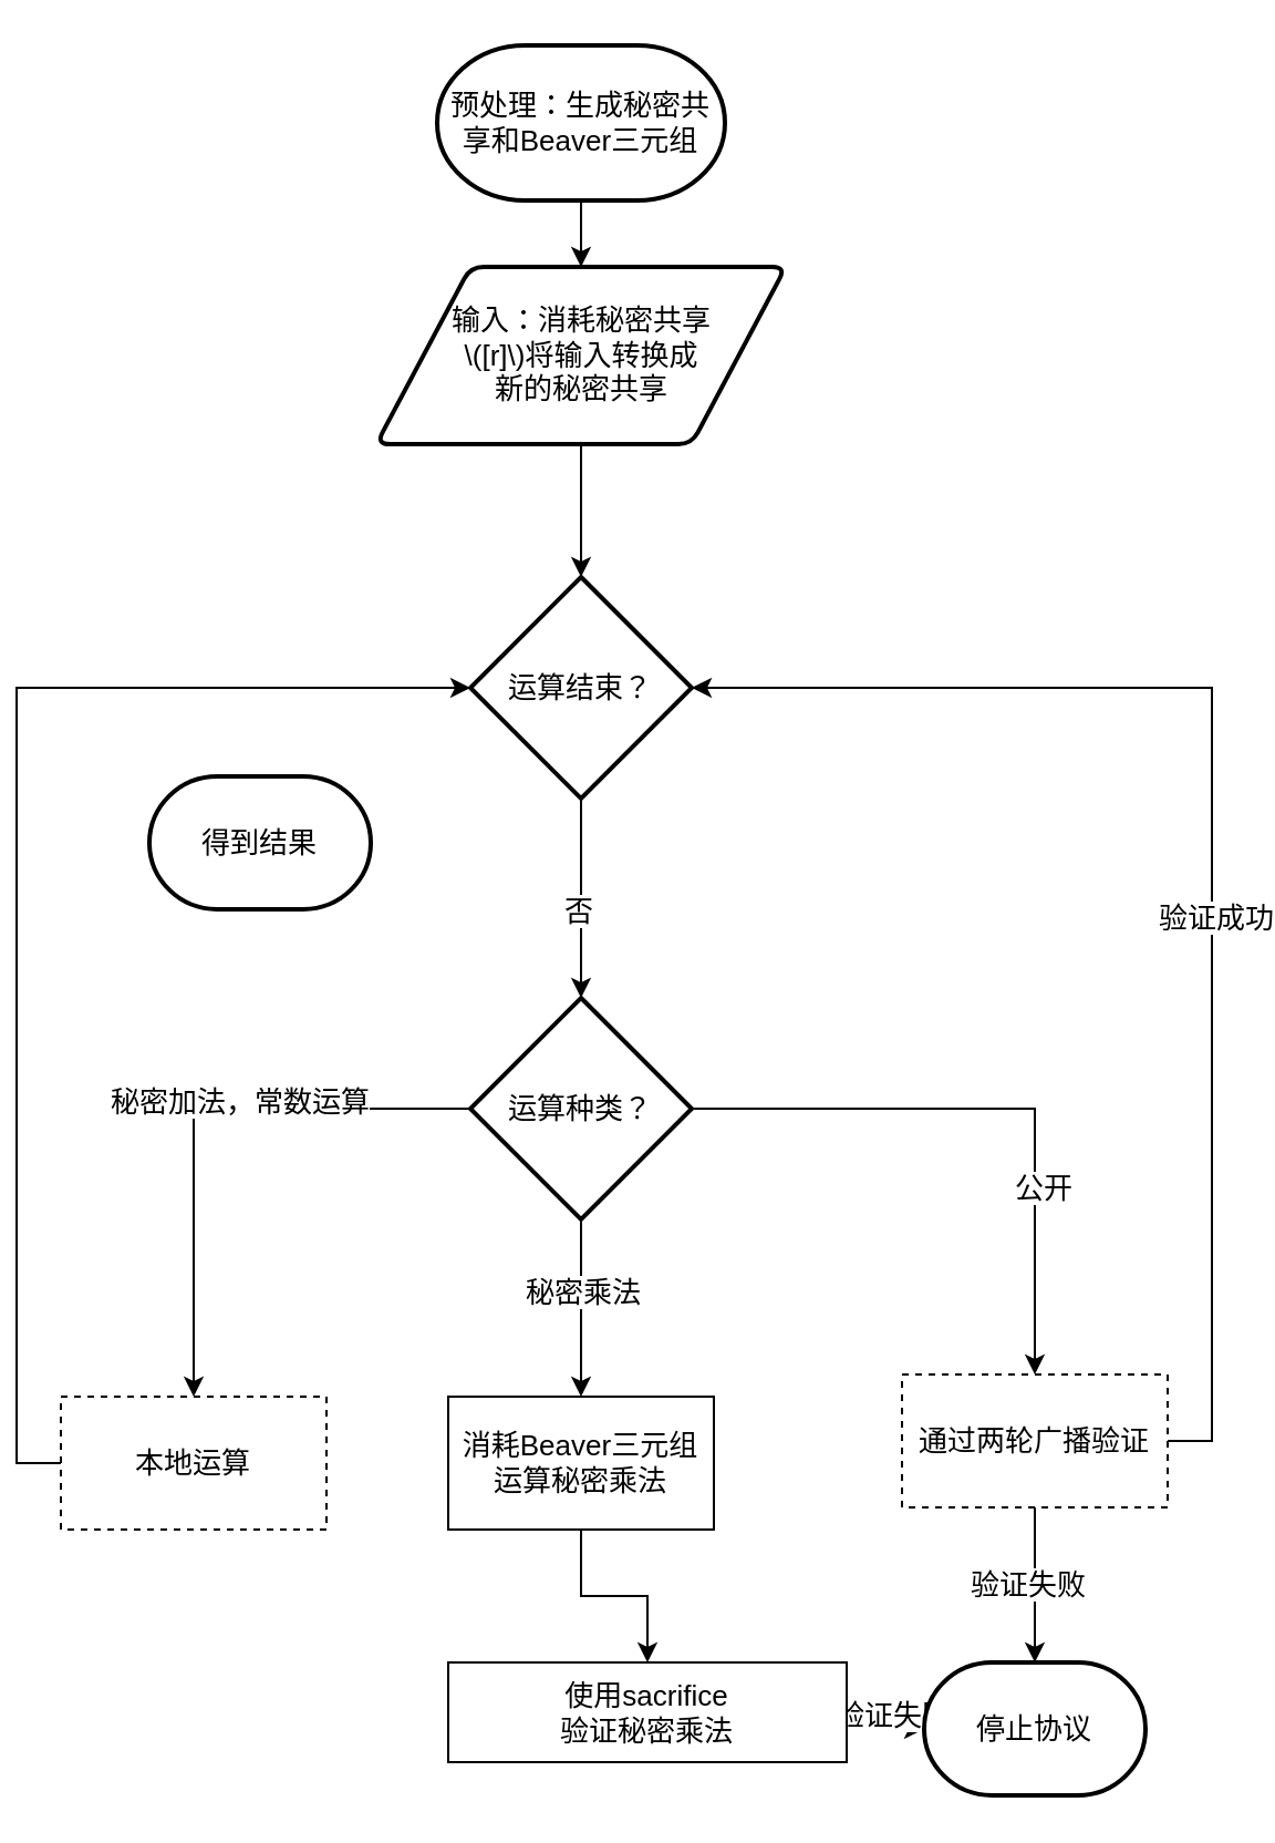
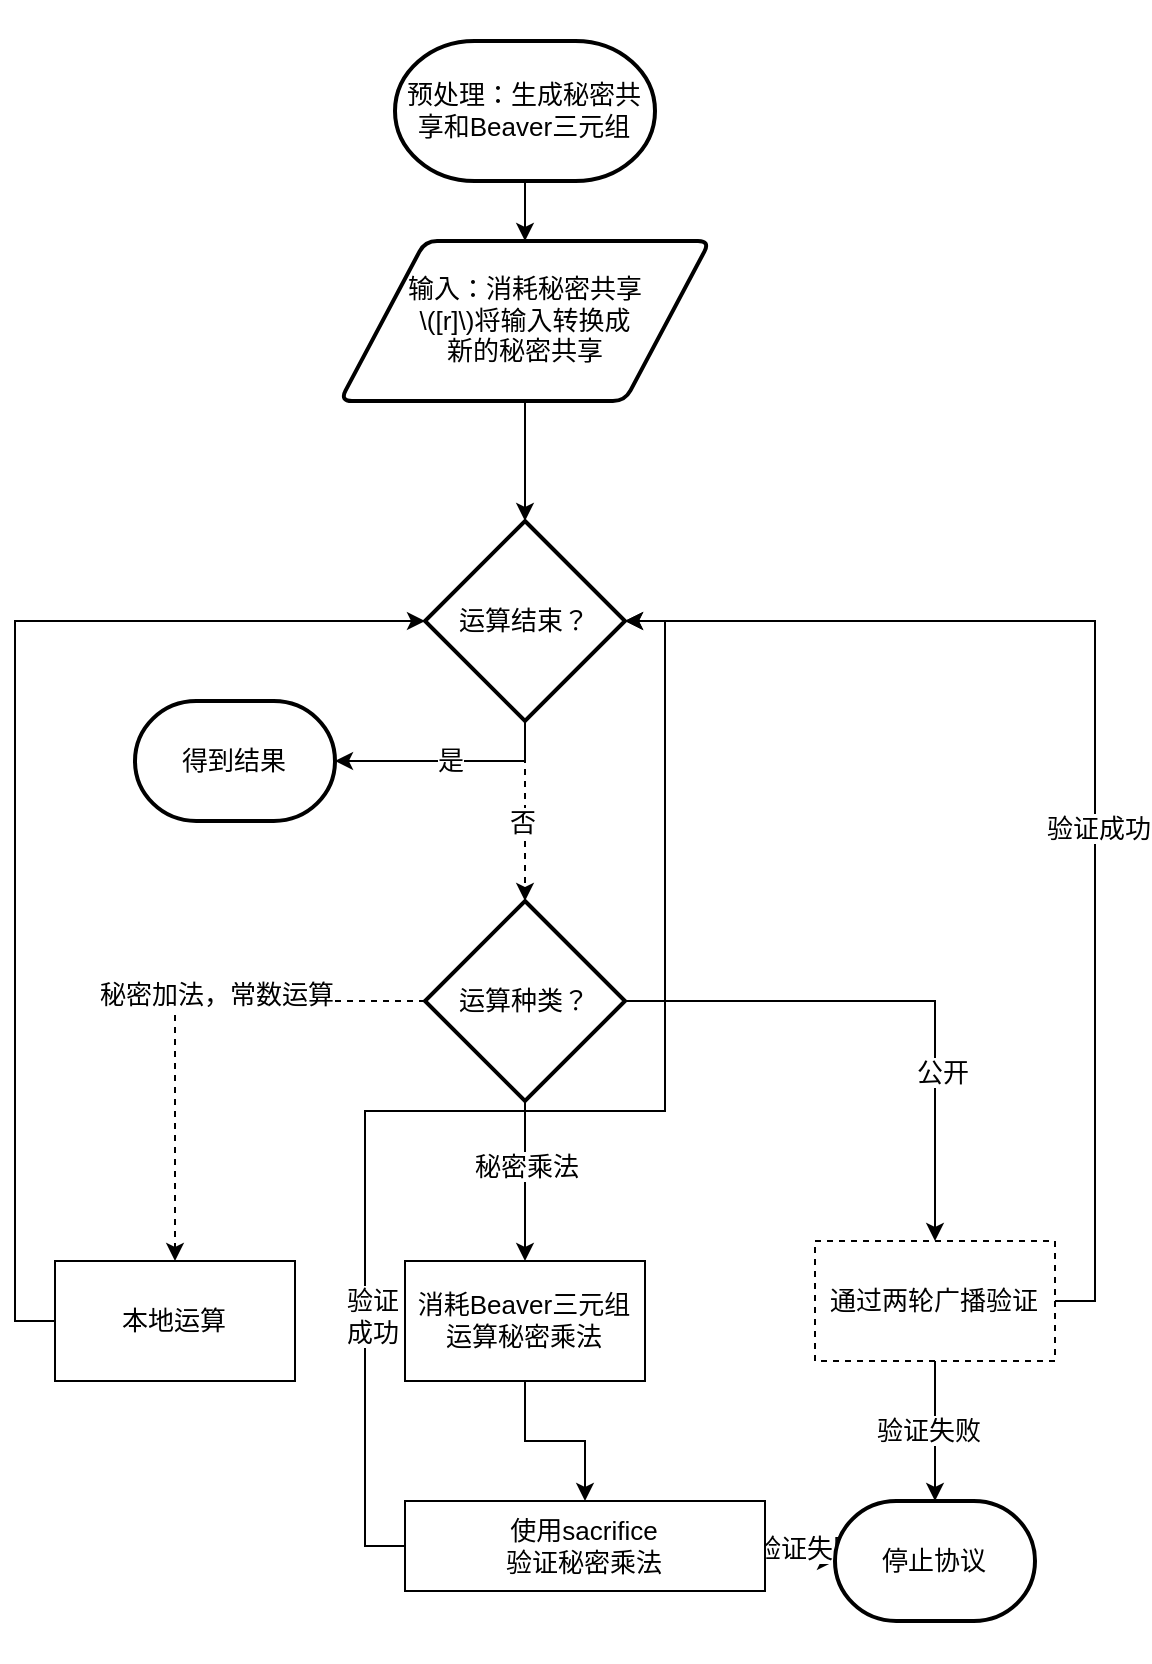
+ <mxCell id="6" style="edgeStyle=orthogonalEdgeStyle;rounded=0;orthogonalLoop=1;jettySize=auto;html=1;exitX=0.5;exitY=1;exitDx=0;exitDy=0;exitPerimeter=0;fontSize=13;" parent="1" source="10" target="34" edge="1"><mxGeometry relative="1" as="geometry" /></mxCell>
+ <mxCell id="7" value="是" style="edgeLabel;html=1;align=center;verticalAlign=middle;resizable=0;points=[];fontSize=13;" parent="6" vertex="1" connectable="0"><mxGeometry x="0.007" y="-1" relative="1" as="geometry"><mxPoint as="offset" /></mxGeometry></mxCell>
- <mxCell id="8" style="edgeStyle=orthogonalEdgeStyle;rounded=0;orthogonalLoop=1;jettySize=auto;html=1;exitX=0.5;exitY=1;exitDx=0;exitDy=0;exitPerimeter=0;fontSize=13;" parent="1" source="10" target="17" edge="1"><mxGeometry relative="1" as="geometry" /></mxCell>
+ <mxCell id="8" style="edgeStyle=orthogonalEdgeStyle;rounded=0;orthogonalLoop=1;jettySize=auto;html=1;exitX=0.5;exitY=1;exitDx=0;exitDy=0;exitPerimeter=0;fontSize=13;dashed=1;" parent="1" source="10" target="17" edge="1"><mxGeometry relative="1" as="geometry" /></mxCell>
+ <mxCell id="30" style="edgeStyle=orthogonalEdgeStyle;rounded=0;orthogonalLoop=1;jettySize=auto;html=1;exitX=0;exitY=0.5;exitDx=0;exitDy=0;entryX=1;entryY=0.5;entryDx=0;entryDy=0;entryPerimeter=0;fontSize=13;" parent="1" source="32" target="10" edge="1"><mxGeometry relative="1" as="geometry" /></mxCell>
+ <mxCell id="31" value="验证&lt;br style=&quot;font-size: 13px;&quot;&gt;成功" style="edgeLabel;html=1;align=center;verticalAlign=middle;resizable=0;points=[];fontSize=13;" parent="30" vertex="1" connectable="0"><mxGeometry x="-0.586" y="-3" relative="1" as="geometry"><mxPoint as="offset" /></mxGeometry></mxCell>
- <mxCell id="11" style="edgeStyle=orthogonalEdgeStyle;rounded=0;orthogonalLoop=1;jettySize=auto;html=1;exitX=0;exitY=0.5;exitDx=0;exitDy=0;exitPerimeter=0;entryX=0.5;entryY=0;entryDx=0;entryDy=0;fontSize=13;" parent="1" source="17" target="19" edge="1"><mxGeometry relative="1" as="geometry" /></mxCell>
+ <mxCell id="11" style="edgeStyle=orthogonalEdgeStyle;rounded=0;orthogonalLoop=1;jettySize=auto;html=1;exitX=0;exitY=0.5;exitDx=0;exitDy=0;exitPerimeter=0;entryX=0.5;entryY=0;entryDx=0;entryDy=0;fontSize=13;dashed=1;" parent="1" source="17" target="19" edge="1"><mxGeometry relative="1" as="geometry" /></mxCell>
- <mxCell id="19" value="本地运算" style="rounded=0;whiteSpace=wrap;html=1;fontSize=13;dashed=1;" parent="1" vertex="1"><mxGeometry x="20" y="630" width="120" height="60" as="geometry" /></mxCell>
+ <mxCell id="19" value="本地运算" style="rounded=0;whiteSpace=wrap;html=1;fontSize=13;" parent="1" vertex="1"><mxGeometry x="20" y="630" width="120" height="60" as="geometry" /></mxCell>
